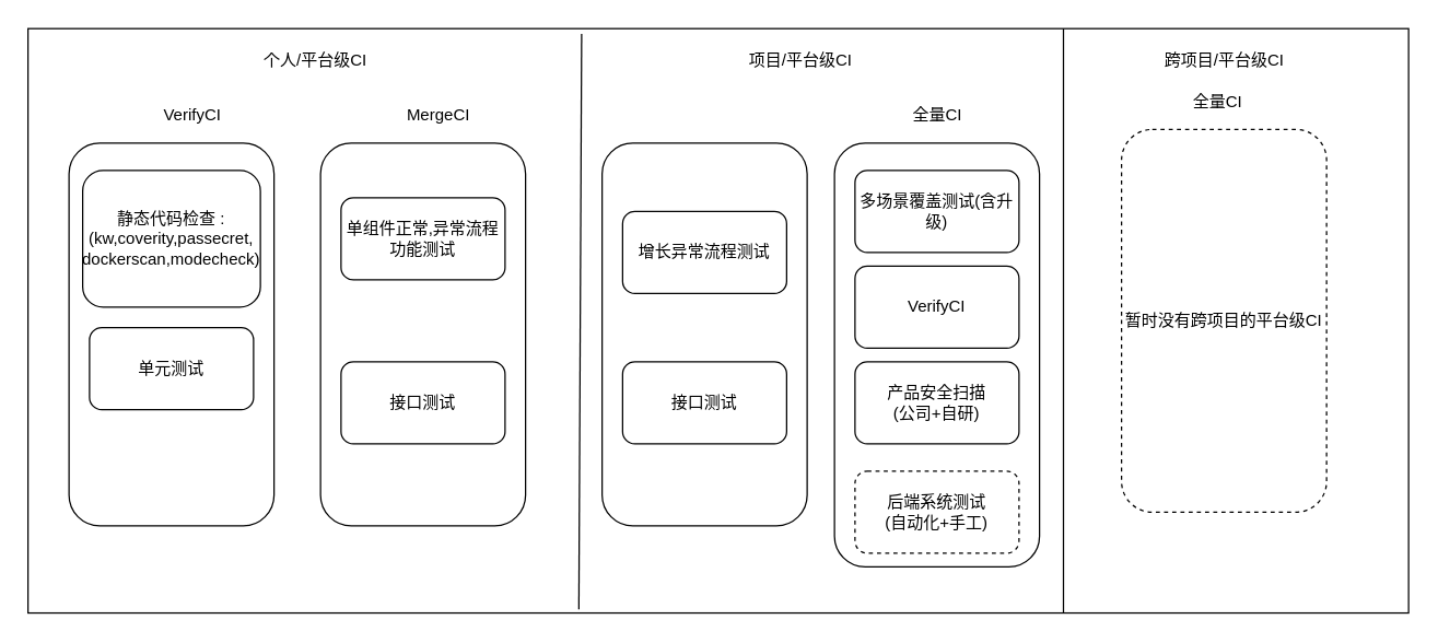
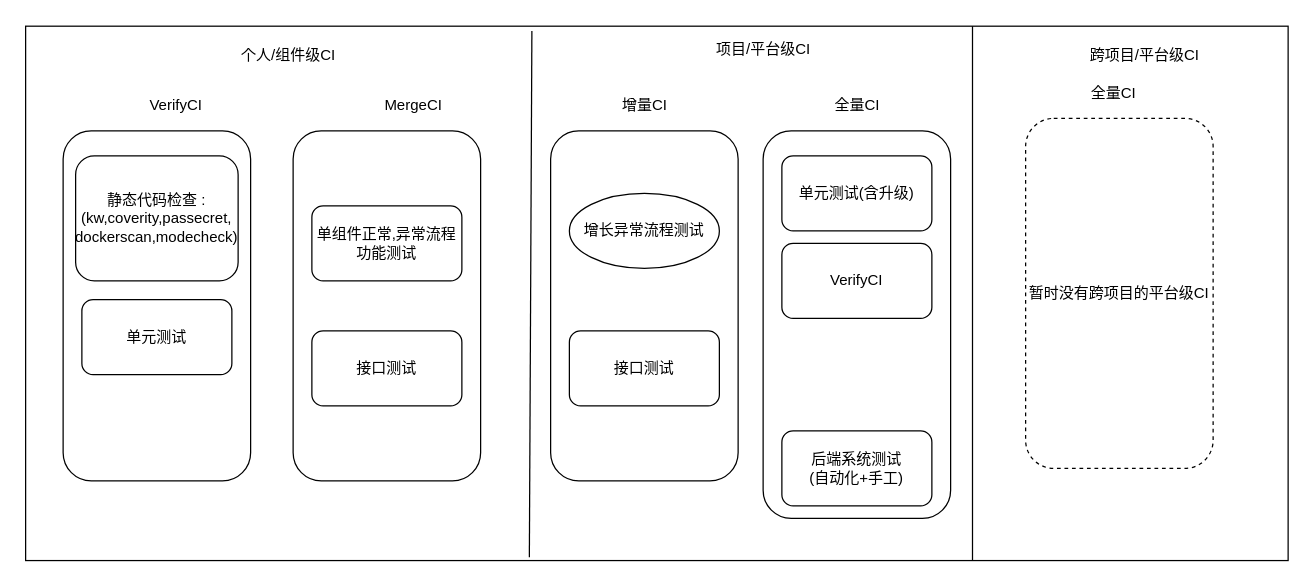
- <mxCell id="20" value="个人/平台级CI" style="text;html=1;resizable=0;autosize=1;align=center;verticalAlign=middle;points=[];fillColor=none;strokeColor=none;rounded=0;" vertex="1" parent="1"><mxGeometry x="185" y="34" width="90" height="20" as="geometry" /></mxCell>
+ <mxCell id="20" value="个人/组件级CI" style="text;html=1;resizable=0;autosize=1;align=center;verticalAlign=middle;points=[];fillColor=none;strokeColor=none;rounded=0;" vertex="1" parent="1"><mxGeometry x="185" y="34" width="90" height="20" as="geometry" /></mxCell>
- <mxCell id="21" value="项目/平台级CI" style="text;html=1;resizable=0;autosize=1;align=center;verticalAlign=middle;points=[];fillColor=none;strokeColor=none;rounded=0;" vertex="1" parent="1"><mxGeometry x="540" y="34" width="90" height="20" as="geometry" /></mxCell>
+ <mxCell id="21" value="项目/平台级CI" style="text;html=1;resizable=0;autosize=1;align=center;verticalAlign=middle;points=[];fillColor=none;strokeColor=none;rounded=0;" vertex="1" parent="1"><mxGeometry x="565" y="29" width="90" height="20" as="geometry" /></mxCell>
- <mxCell id="22" value="跨项目/平台级CI" style="text;html=1;resizable=0;autosize=1;align=center;verticalAlign=middle;points=[];fillColor=none;strokeColor=none;rounded=0;" vertex="1" parent="1"><mxGeometry x="845" y="34" width="100" height="20" as="geometry" /></mxCell>
+ <mxCell id="22" value="跨项目/平台级CI" style="text;html=1;resizable=0;autosize=1;align=center;verticalAlign=middle;points=[];fillColor=none;strokeColor=none;rounded=0;" vertex="1" parent="1"><mxGeometry x="865" y="34" width="100" height="20" as="geometry" /></mxCell>
- <mxCell id="24" value="MergeCI" style="text;html=1;resizable=0;autosize=1;align=center;verticalAlign=middle;points=[];fillColor=none;strokeColor=none;rounded=0;" vertex="1" parent="1"><mxGeometry x="290" y="74" width="60" height="20" as="geometry" /></mxCell>
+ <mxCell id="24" value="MergeCI" style="text;html=1;resizable=0;autosize=1;align=center;verticalAlign=middle;points=[];fillColor=none;strokeColor=none;rounded=0;" vertex="1" parent="1"><mxGeometry x="300" y="74" width="60" height="20" as="geometry" /></mxCell>
+ <mxCell id="25" value="增量CI" style="text;html=1;resizable=0;autosize=1;align=center;verticalAlign=middle;points=[];fillColor=none;strokeColor=none;rounded=0;" vertex="1" parent="1"><mxGeometry x="490" y="74" width="50" height="20" as="geometry" /></mxCell>
- <mxCell id="15" value="多场景覆盖测试(含升级)" style="rounded=1;whiteSpace=wrap;html=1;" vertex="1" parent="1"><mxGeometry x="625" y="124" width="120" height="60" as="geometry" /></mxCell>
+ <mxCell id="15" value="单元测试(含升级)" style="rounded=1;whiteSpace=wrap;html=1;" vertex="1" parent="1"><mxGeometry x="625" y="124" width="120" height="60" as="geometry" /></mxCell>
- <mxCell id="9" value="单组件正常,异常流程功能测试" style="rounded=1;whiteSpace=wrap;html=1;" vertex="1" parent="1"><mxGeometry x="249" y="144" width="120" height="60" as="geometry" /></mxCell>
+ <mxCell id="9" value="单组件正常,异常流程功能测试" style="rounded=1;whiteSpace=wrap;html=1;" vertex="1" parent="1"><mxGeometry x="249" y="164" width="120" height="60" as="geometry" /></mxCell>
- <mxCell id="13" value="增长异常流程测试" style="rounded=1;whiteSpace=wrap;html=1;" vertex="1" parent="1"><mxGeometry x="455" y="154" width="120" height="60" as="geometry" /></mxCell>
+ <mxCell id="13" value="增长异常流程测试" style="ellipse;whiteSpace=wrap;html=1;" vertex="1" parent="1"><mxGeometry x="455" y="154" width="120" height="60" as="geometry" /></mxCell>
- <mxCell id="17" value="产品安全扫描&lt;br&gt;(公司+自研)" style="rounded=1;whiteSpace=wrap;html=1;" vertex="1" parent="1"><mxGeometry x="625" y="264" width="120" height="60" as="geometry" /></mxCell>
- <mxCell id="18" value="后端系统测试&lt;br&gt;(自动化+手工)" style="rounded=1;whiteSpace=wrap;html=1;dashed=1;" vertex="1" parent="1"><mxGeometry x="625" y="344" width="120" height="60" as="geometry" /></mxCell>
+ <mxCell id="18" value="后端系统测试&lt;br&gt;(自动化+手工)" style="rounded=1;whiteSpace=wrap;html=1;" vertex="1" parent="1"><mxGeometry x="625" y="344" width="120" height="60" as="geometry" /></mxCell>
